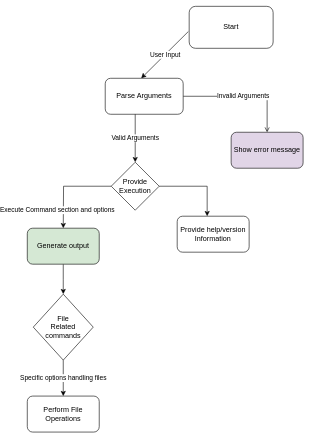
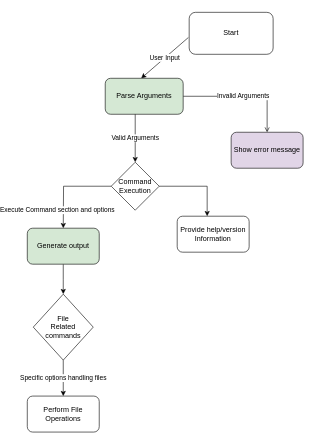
- <mxCell id="2" value="Start" style="rounded=1;whiteSpace=wrap;html=1;" vertex="1" parent="1"><mxGeometry x="290" y="10" width="140" height="70" as="geometry" /></mxCell>
+ <mxCell id="2" value="Start" style="rounded=1;whiteSpace=wrap;html=1;" vertex="1" parent="1"><mxGeometry x="290" y="20" width="140" height="70" as="geometry" /></mxCell>
- <mxCell id="5" value="Parse Arguments" style="rounded=1;whiteSpace=wrap;html=1;" vertex="1" parent="1"><mxGeometry x="150" y="130" width="130" height="60" as="geometry" /></mxCell>
+ <mxCell id="5" value="Parse Arguments" style="rounded=1;whiteSpace=wrap;html=1;fillColor=#d5e8d4;" vertex="1" parent="1"><mxGeometry x="150" y="130" width="130" height="60" as="geometry" /></mxCell>
- <mxCell id="9" value="Provide&lt;br&gt;Execution" style="rhombus;whiteSpace=wrap;html=1;" vertex="1" parent="1"><mxGeometry x="160" y="270" width="80" height="80" as="geometry" /></mxCell>
+ <mxCell id="9" value="Command&lt;br&gt;Execution" style="rhombus;whiteSpace=wrap;html=1;" vertex="1" parent="1"><mxGeometry x="160" y="270" width="80" height="80" as="geometry" /></mxCell>
